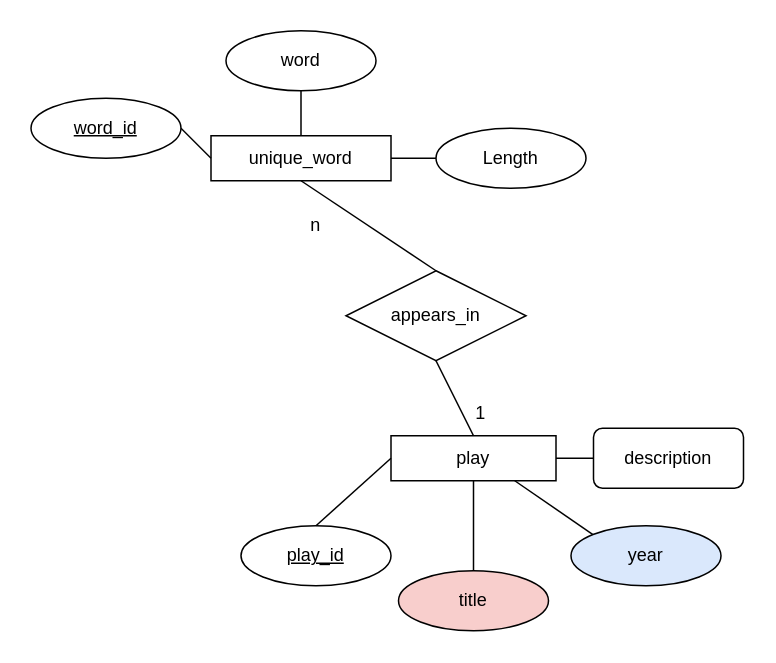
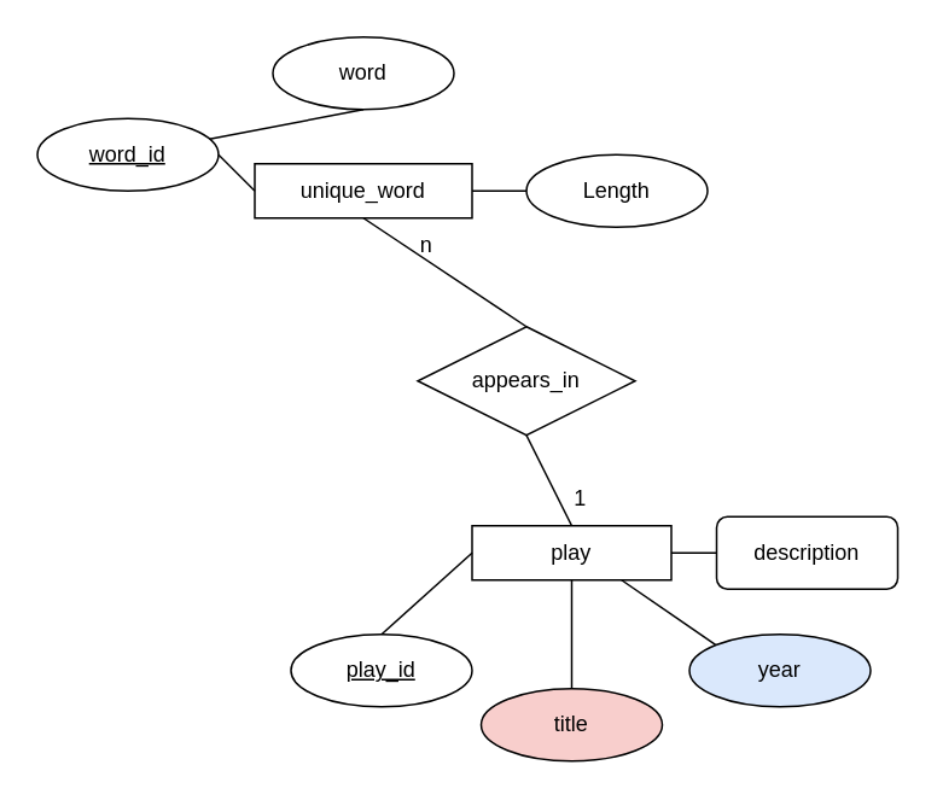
- <mxCell id="22" value="" style="endArrow=none;html=1;rounded=0;entryX=0.5;entryY=0;entryDx=0;entryDy=0;exitX=0.5;exitY=1;exitDx=0;exitDy=0;" edge="1" parent="1" source="21" target="2"><mxGeometry width="50" height="50" relative="1" as="geometry"><mxPoint x="70" y="270" as="sourcePoint" /><mxPoint x="120" y="220" as="targetPoint" /></mxGeometry></mxCell>
+ <mxCell id="22" value="" style="endArrow=none;html=1;rounded=0;exitX=0.5;exitY=1;exitDx=0;exitDy=0;" edge="1" parent="1" source="21" target="3"><mxGeometry width="50" height="50" relative="1" as="geometry"><mxPoint x="70" y="270" as="sourcePoint" /><mxPoint x="120" y="220" as="targetPoint" /></mxGeometry></mxCell>
- <mxCell id="13" value="n" style="text;html=1;strokeColor=none;fillColor=none;align=center;verticalAlign=middle;whiteSpace=wrap;rounded=0;" vertex="1" parent="1"><mxGeometry x="180" y="135" width="60" height="30" as="geometry" /></mxCell>
+ <mxCell id="13" value="n" style="text;html=1;strokeColor=none;fillColor=none;align=center;verticalAlign=middle;whiteSpace=wrap;rounded=0;" vertex="1" parent="1"><mxGeometry x="205" y="120" width="60" height="30" as="geometry" /></mxCell>
